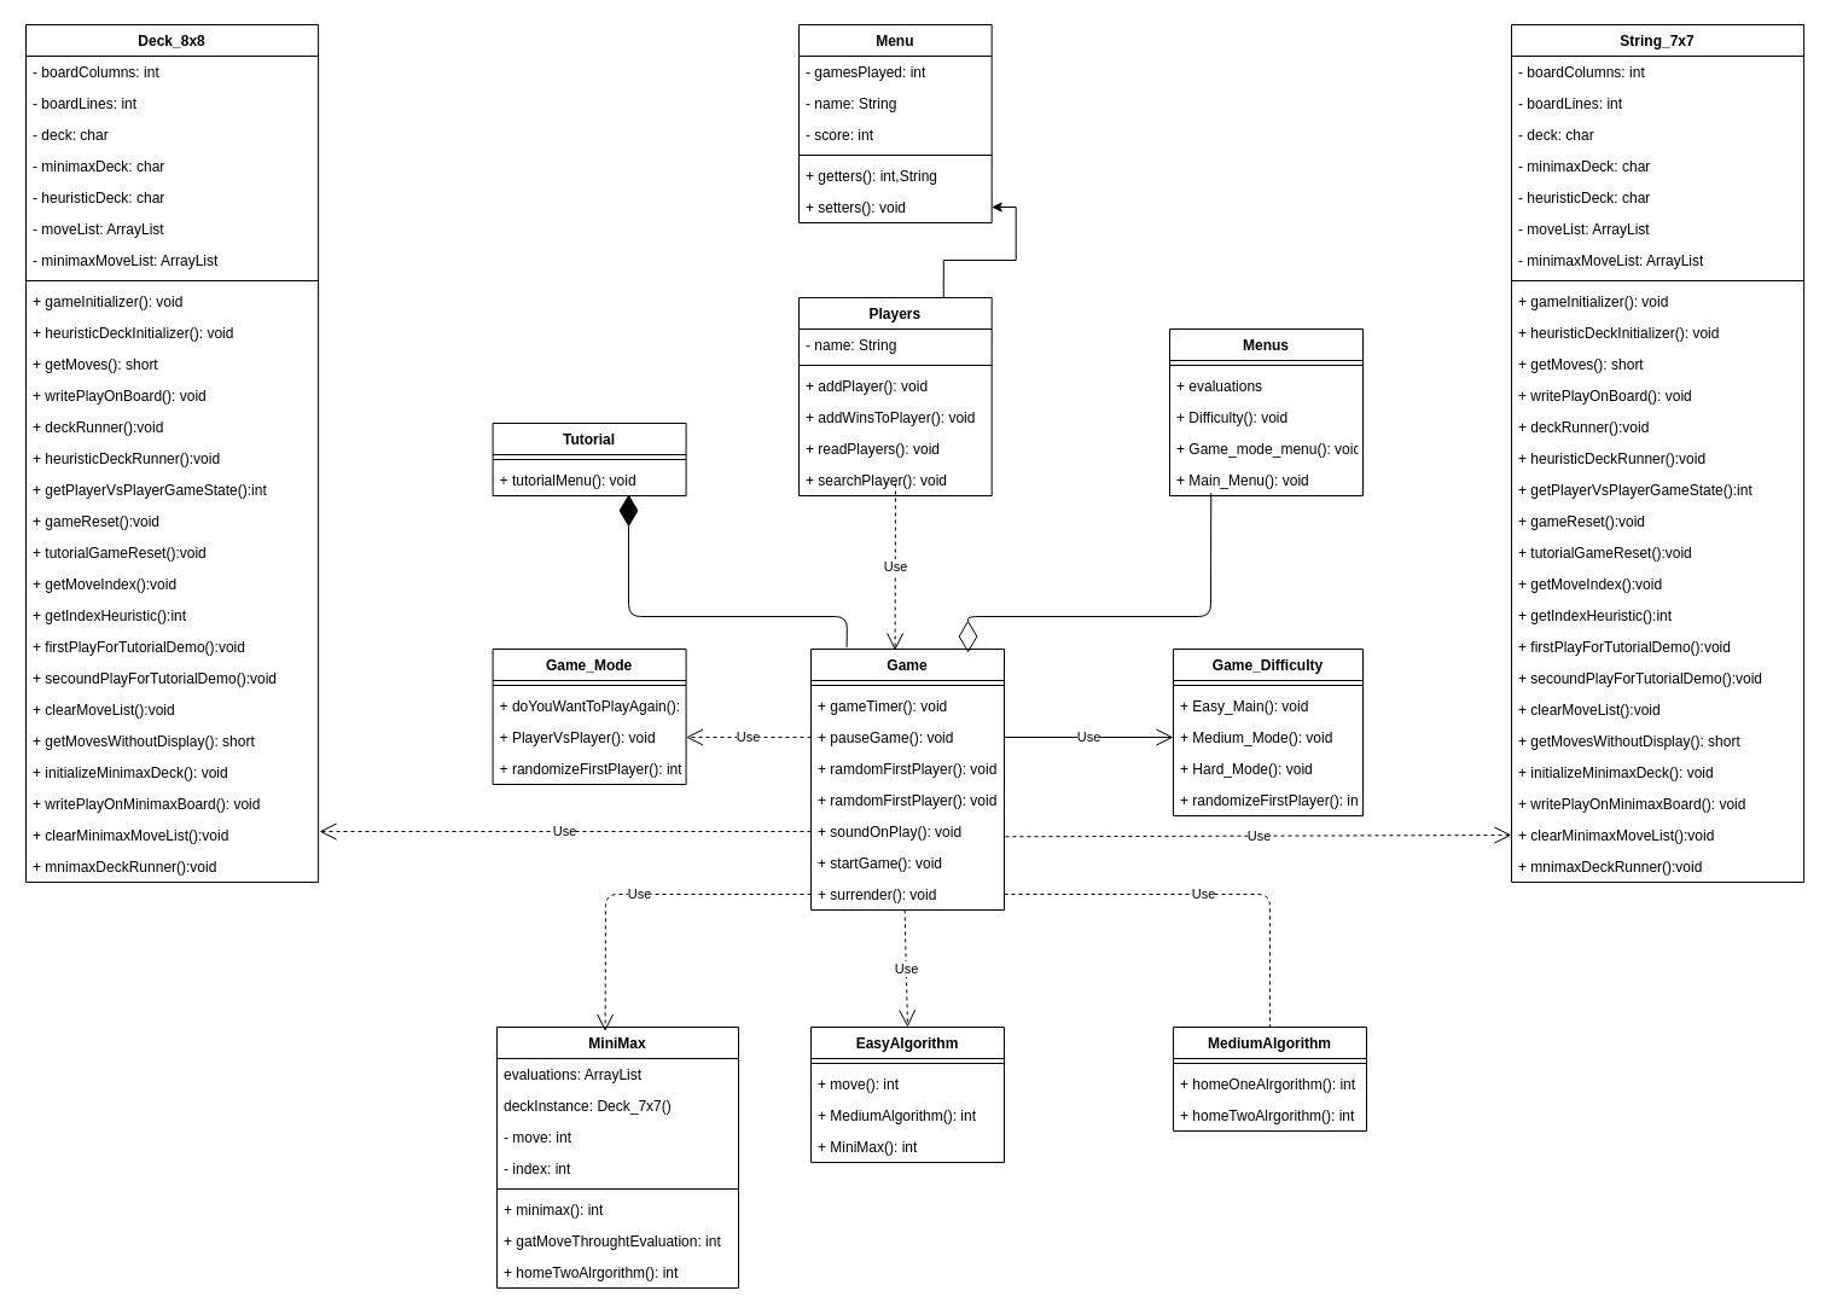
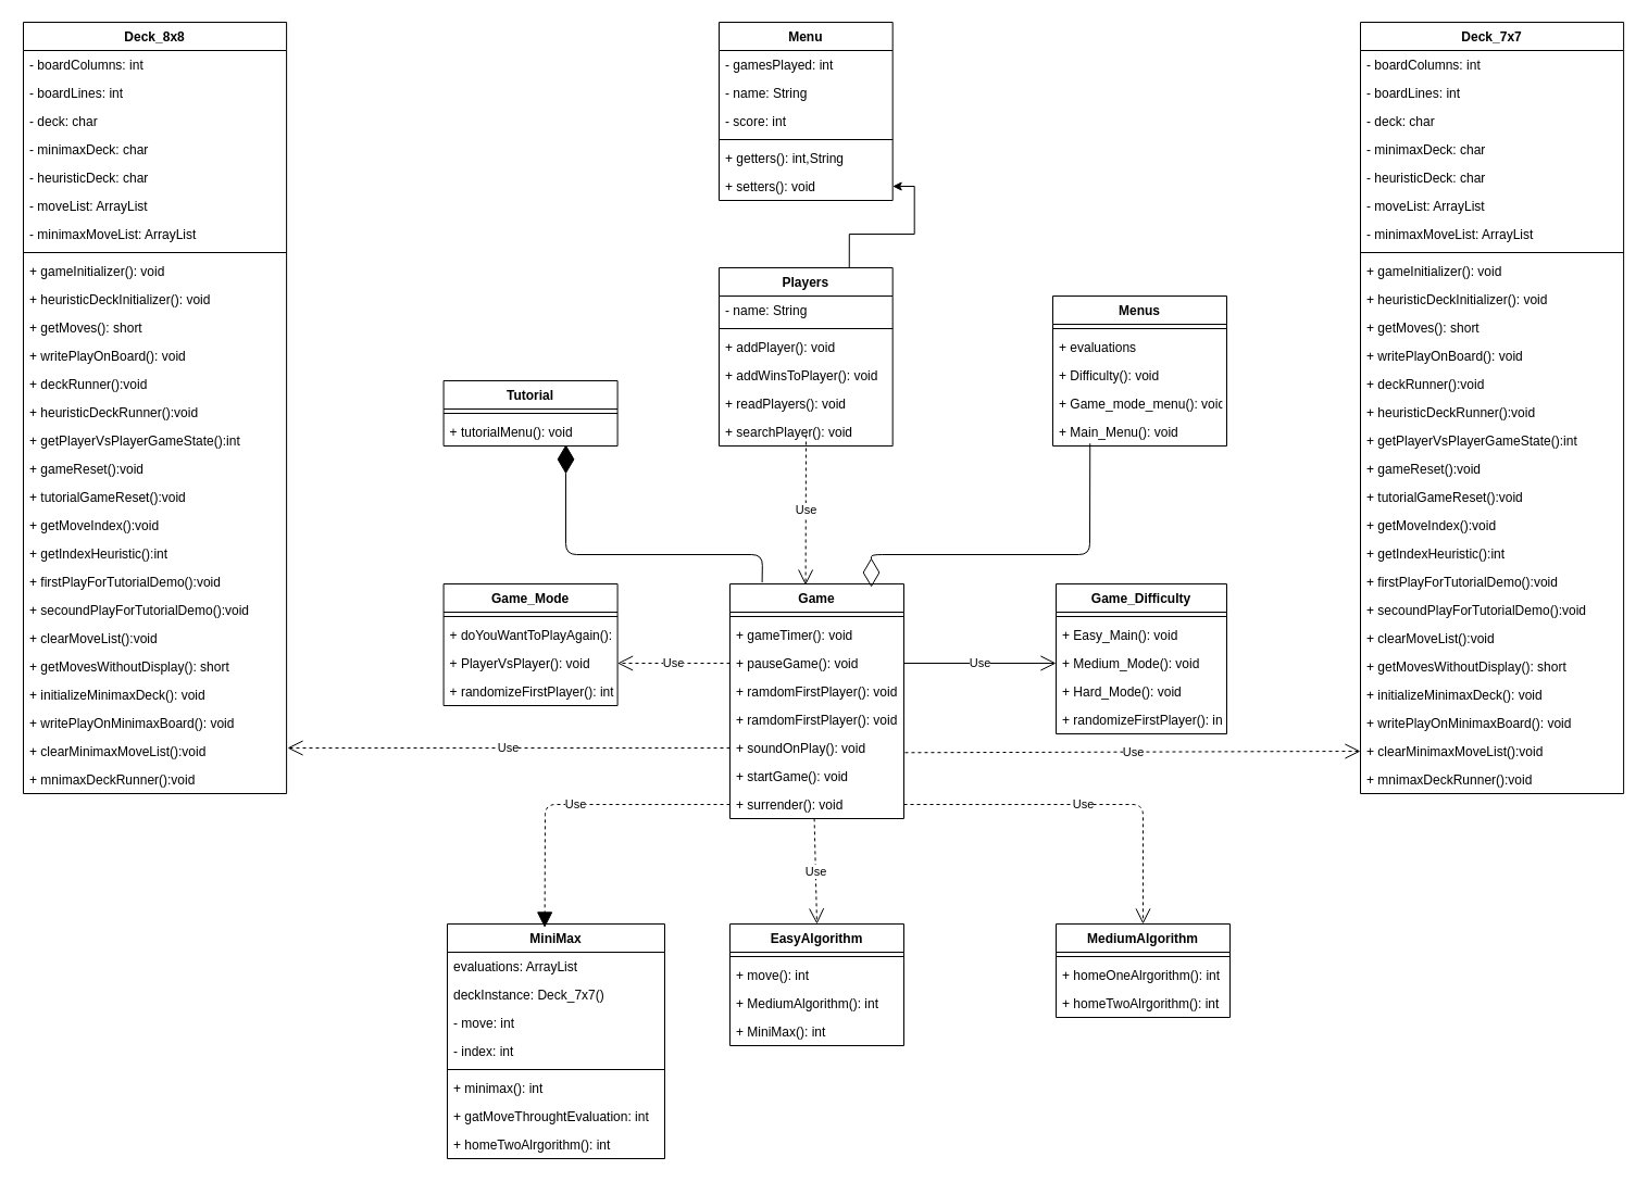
- <mxCell id="54" value="String_7x7" style="swimlane;fontStyle=1;align=center;verticalAlign=top;childLayout=stackLayout;horizontal=1;startSize=26;horizontalStack=0;resizeParent=1;resizeParentMax=0;resizeLast=0;collapsible=1;marginBottom=0;" vertex="1" parent="1"><mxGeometry x="1251.001" y="20" width="242.105" height="710" as="geometry" /></mxCell>
+ <mxCell id="54" value="Deck_7x7" style="swimlane;fontStyle=1;align=center;verticalAlign=top;childLayout=stackLayout;horizontal=1;startSize=26;horizontalStack=0;resizeParent=1;resizeParentMax=0;resizeLast=0;collapsible=1;marginBottom=0;" vertex="1" parent="1"><mxGeometry x="1251.001" y="20" width="242.105" height="710" as="geometry" /></mxCell>
- <mxCell id="124" value="Use" style="endArrow=open;endSize=12;dashed=1;html=1;entryX=0.448;entryY=0.016;entryDx=0;entryDy=0;entryPerimeter=0;exitX=0;exitY=0.5;exitDx=0;exitDy=0;" edge="1" parent="1" source="90" target="106"><mxGeometry width="160" relative="1" as="geometry"><mxPoint x="651" y="720" as="sourcePoint" /><mxPoint x="491" y="810" as="targetPoint" /><Array as="points"><mxPoint x="501" y="740" /></Array></mxGeometry></mxCell>
+ <mxCell id="124" value="Use" style="endArrow=block;endSize=12;dashed=1;html=1;entryX=0.448;entryY=0.016;entryDx=0;entryDy=0;entryPerimeter=0;exitX=0;exitY=0.5;exitDx=0;exitDy=0;" edge="1" parent="1" source="90" target="106"><mxGeometry width="160" relative="1" as="geometry"><mxPoint x="651" y="720" as="sourcePoint" /><mxPoint x="491" y="810" as="targetPoint" /><Array as="points"><mxPoint x="501" y="740" /></Array></mxGeometry></mxCell>
- <mxCell id="123" value="Use" style="endArrow=none;endSize=12;dashed=1;html=1;exitX=1;exitY=0.5;exitDx=0;exitDy=0;entryX=0.5;entryY=0;entryDx=0;entryDy=0;" edge="1" parent="1" source="90" target="102"><mxGeometry width="160" relative="1" as="geometry"><mxPoint x="758.6" y="762.87" as="sourcePoint" /><mxPoint x="761" y="860" as="targetPoint" /><Array as="points"><mxPoint x="1051" y="740" /></Array></mxGeometry></mxCell>
+ <mxCell id="123" value="Use" style="endArrow=open;endSize=12;dashed=1;html=1;exitX=1;exitY=0.5;exitDx=0;exitDy=0;entryX=0.5;entryY=0;entryDx=0;entryDy=0;" edge="1" parent="1" source="90" target="102"><mxGeometry width="160" relative="1" as="geometry"><mxPoint x="758.6" y="762.87" as="sourcePoint" /><mxPoint x="761" y="860" as="targetPoint" /><Array as="points"><mxPoint x="1051" y="740" /></Array></mxGeometry></mxCell>
